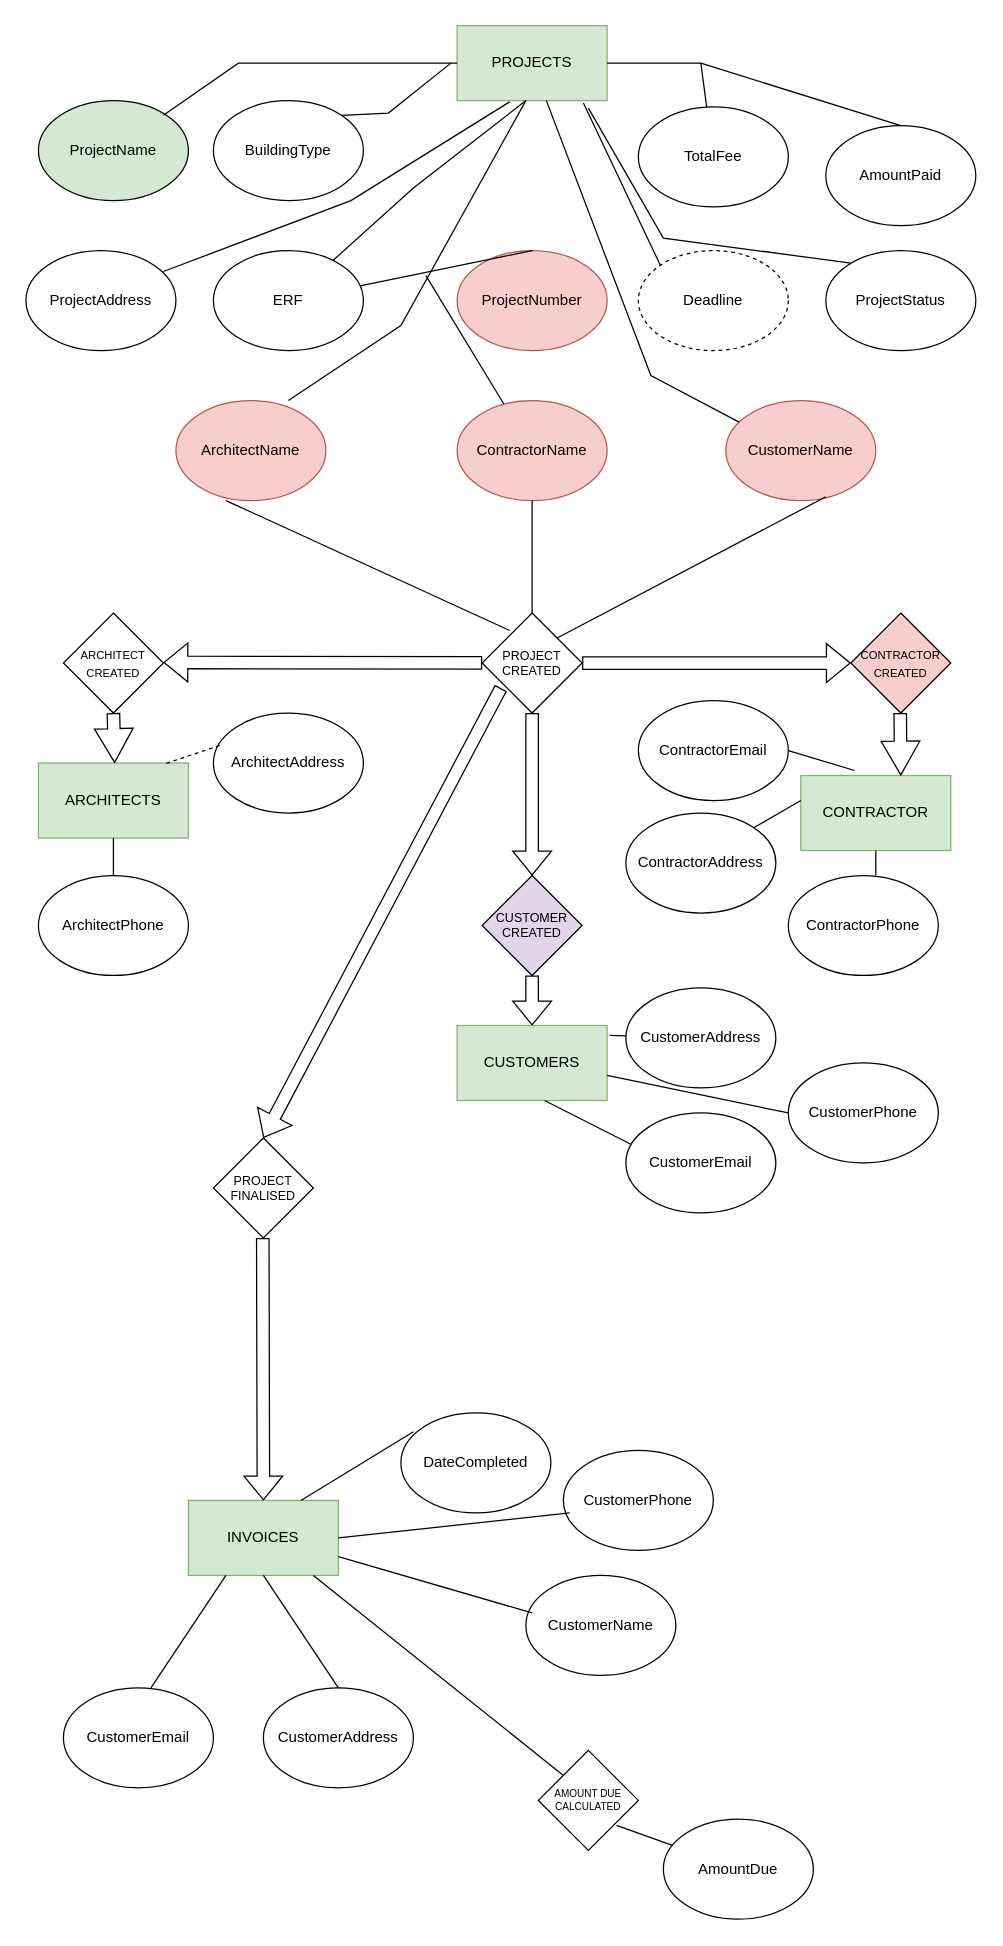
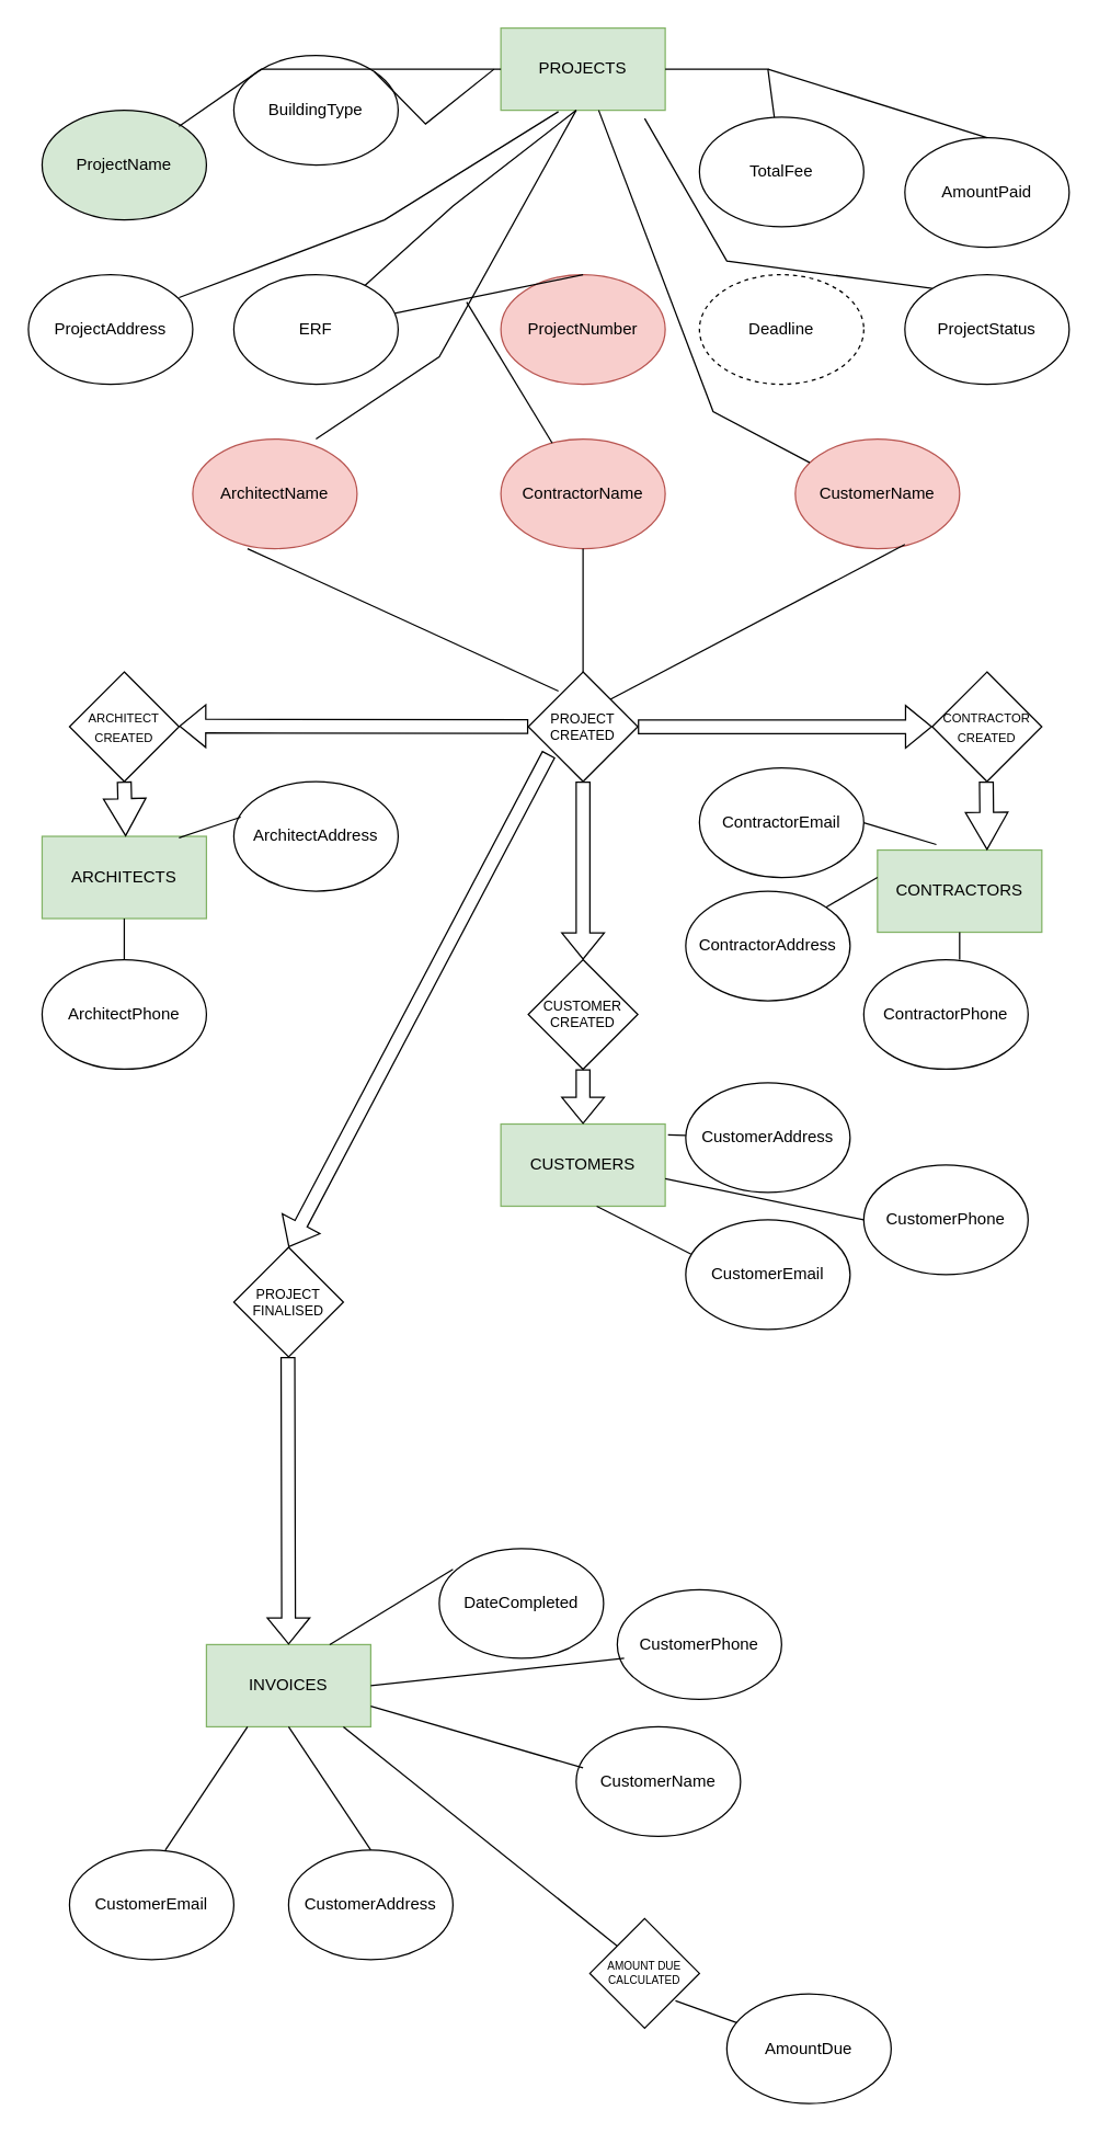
- <mxCell id="5" value="BuildingType" style="ellipse;whiteSpace=wrap;html=1;" vertex="1" parent="1"><mxGeometry x="170" y="80" width="120" height="80" as="geometry" /></mxCell>
+ <mxCell id="5" value="BuildingType" style="ellipse;whiteSpace=wrap;html=1;" vertex="1" parent="1"><mxGeometry x="170" y="40" width="120" height="80" as="geometry" /></mxCell>
- <mxCell id="27" value="" style="endArrow=none;html=1;rounded=0;fontSize=9;entryX=0;entryY=0;entryDx=0;entryDy=0;exitX=0.842;exitY=1.033;exitDx=0;exitDy=0;exitPerimeter=0;" edge="1" parent="1" source="2" target="8"><mxGeometry width="50" height="50" relative="1" as="geometry"><mxPoint x="470" y="70" as="sourcePoint" /><mxPoint x="540" y="200" as="targetPoint" /></mxGeometry></mxCell>
- <mxCell id="32" value="&lt;font style=&quot;font-size: 9px&quot;&gt;CONTRACTOR CREATED&lt;/font&gt;" style="rhombus;whiteSpace=wrap;html=1;fillColor=#f8cecc;" vertex="1" parent="1"><mxGeometry x="680" y="490" width="80" height="80" as="geometry" /></mxCell>
+ <mxCell id="32" value="&lt;font style=&quot;font-size: 9px&quot;&gt;CONTRACTOR CREATED&lt;/font&gt;" style="rhombus;whiteSpace=wrap;html=1;" vertex="1" parent="1"><mxGeometry x="680" y="490" width="80" height="80" as="geometry" /></mxCell>
- <mxCell id="55" value="" style="endArrow=none;html=1;rounded=0;fontSize=9;exitX=0.042;exitY=0.325;exitDx=0;exitDy=0;exitPerimeter=0;entryX=0.833;entryY=0.017;entryDx=0;entryDy=0;entryPerimeter=0;dashed=1;" edge="1" parent="1" source="22" target="15"><mxGeometry width="50" height="50" relative="1" as="geometry"><mxPoint x="100" y="620" as="sourcePoint" /><mxPoint x="100" y="580" as="targetPoint" /><Array as="points" /></mxGeometry></mxCell>
+ <mxCell id="55" value="" style="endArrow=none;html=1;rounded=0;fontSize=9;exitX=0.042;exitY=0.325;exitDx=0;exitDy=0;exitPerimeter=0;entryX=0.833;entryY=0.017;entryDx=0;entryDy=0;entryPerimeter=0;" edge="1" parent="1" source="22" target="15"><mxGeometry width="50" height="50" relative="1" as="geometry"><mxPoint x="100" y="620" as="sourcePoint" /><mxPoint x="100" y="580" as="targetPoint" /><Array as="points" /></mxGeometry></mxCell>
- <mxCell id="33" value="CONTRACTOR" style="rounded=0;whiteSpace=wrap;html=1;fillColor=#d5e8d4;strokeColor=#82b366;" vertex="1" parent="1"><mxGeometry x="640" y="620" width="120" height="60" as="geometry" /></mxCell>
+ <mxCell id="33" value="CONTRACTORS" style="rounded=0;whiteSpace=wrap;html=1;fillColor=#d5e8d4;strokeColor=#82b366;" vertex="1" parent="1"><mxGeometry x="640" y="620" width="120" height="60" as="geometry" /></mxCell>
- <mxCell id="38" value="CUSTOMER CREATED" style="rhombus;whiteSpace=wrap;html=1;fontSize=10;fillColor=#e1d5e7;" vertex="1" parent="1"><mxGeometry x="385" y="700" width="80" height="80" as="geometry" /></mxCell>
+ <mxCell id="38" value="CUSTOMER CREATED" style="rhombus;whiteSpace=wrap;html=1;fontSize=10;" vertex="1" parent="1"><mxGeometry x="385" y="700" width="80" height="80" as="geometry" /></mxCell>
